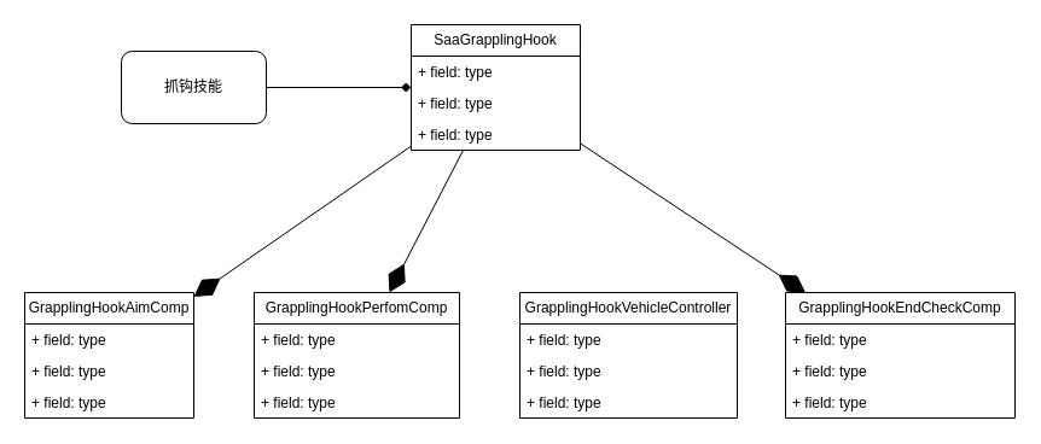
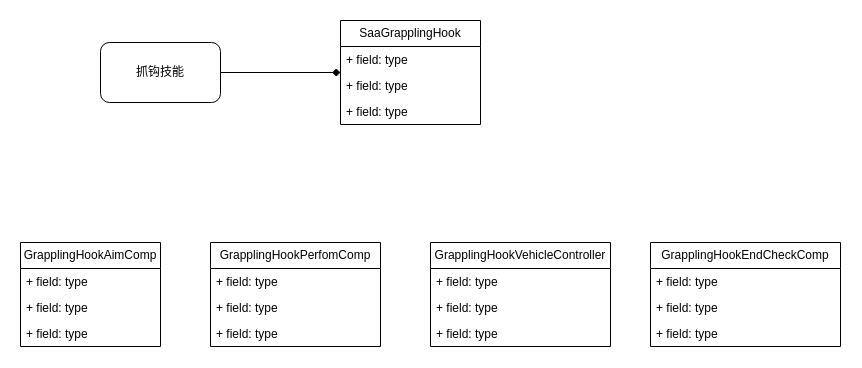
- <mxCell id="25" value="" style="endArrow=diamondThin;endFill=1;endSize=24;html=1;rounded=0;" edge="1" parent="1" source="4" target="12"><mxGeometry width="160" relative="1" as="geometry"><mxPoint x="350" y="126" as="sourcePoint" /><mxPoint x="140" y="260" as="targetPoint" /></mxGeometry></mxCell>
- <mxCell id="26" value="" style="endArrow=diamondThin;endFill=1;endSize=24;html=1;rounded=0;" edge="1" parent="1" source="4" target="20"><mxGeometry width="160" relative="1" as="geometry"><mxPoint x="439" y="134" as="sourcePoint" /><mxPoint x="481" y="252" as="targetPoint" /></mxGeometry></mxCell>
- <mxCell id="24" value="" style="endArrow=diamondThin;endFill=1;endSize=24;html=1;rounded=0;" edge="1" parent="1" source="4" target="8"><mxGeometry width="160" relative="1" as="geometry"><mxPoint x="510" y="162" as="sourcePoint" /><mxPoint x="670" y="162" as="targetPoint" /></mxGeometry></mxCell>
